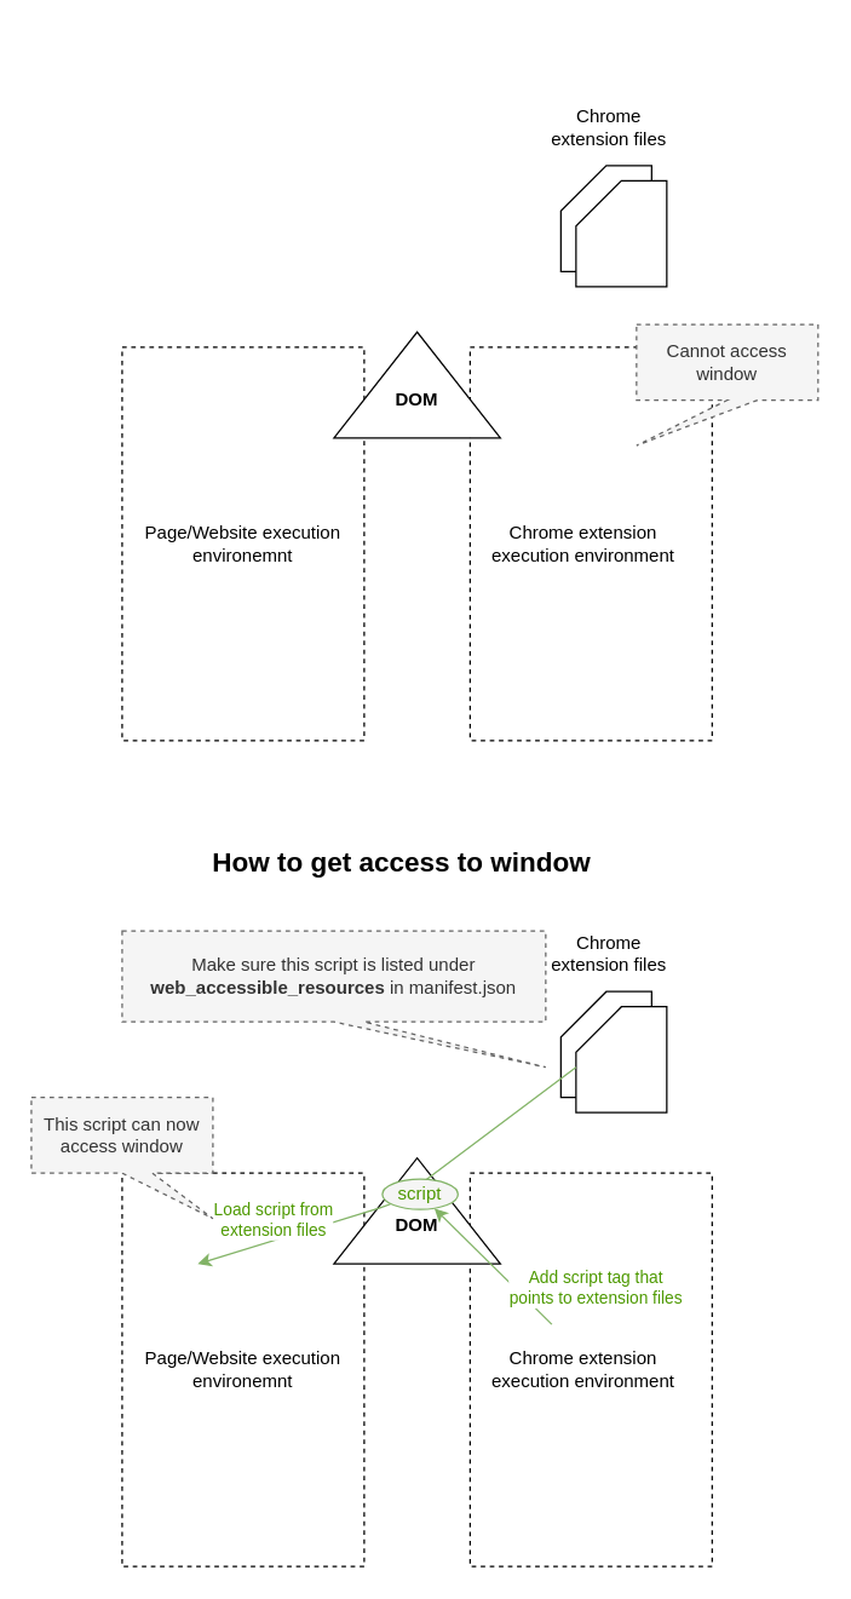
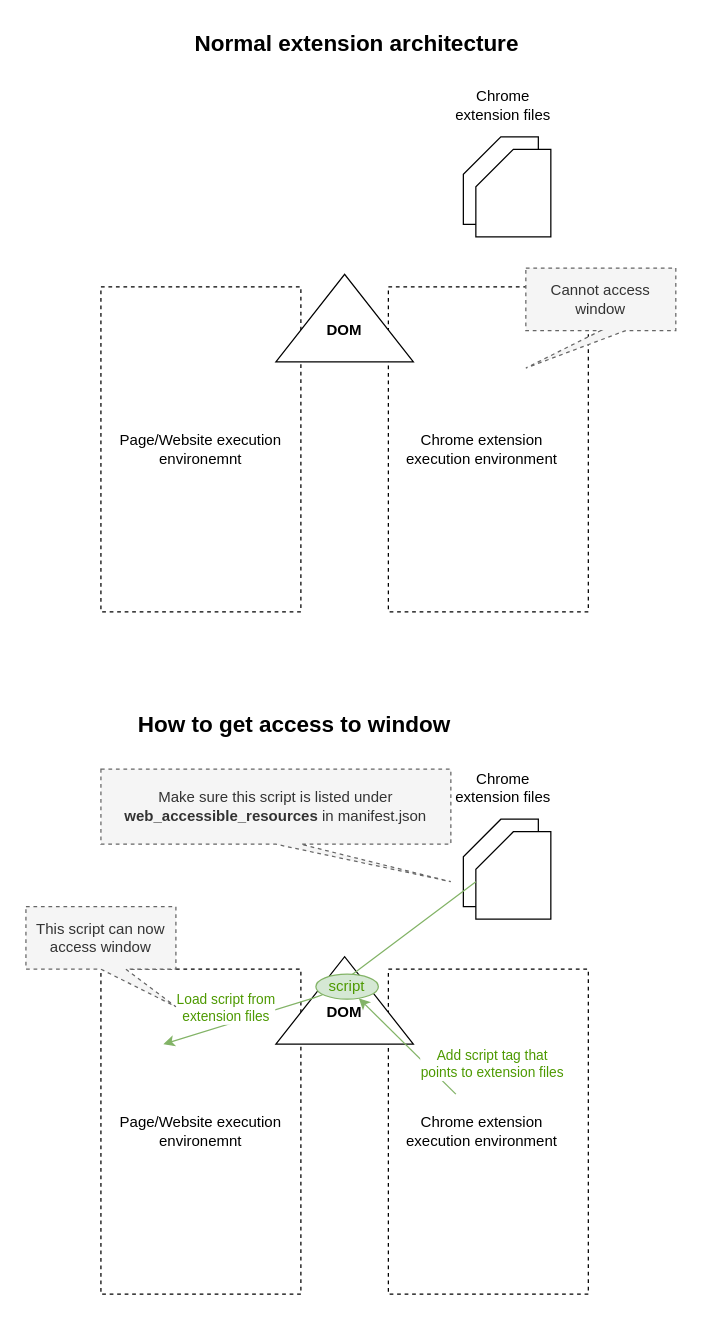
+ <mxCell id="31" value="&lt;h2&gt;Normal extension architecture&lt;/h2&gt;" style="text;html=1;align=center;verticalAlign=middle;whiteSpace=wrap;rounded=0;dashed=1;" parent="20" vertex="1"><mxGeometry x="40" width="330" height="30" as="geometry" /></mxCell>
- <mxCell id="19" value="&lt;h2&gt;How to get access to window&lt;/h2&gt;" style="text;html=1;align=center;verticalAlign=middle;whiteSpace=wrap;rounded=0;dashed=1;" parent="2" vertex="1"><mxGeometry x="105" width="280" height="30" as="geometry" /></mxCell>
+ <mxCell id="19" value="&lt;h2&gt;How to get access to window&lt;/h2&gt;" style="text;html=1;align=center;verticalAlign=middle;whiteSpace=wrap;rounded=0;dashed=1;" parent="2" vertex="1"><mxGeometry x="75" y="10" width="280" height="30" as="geometry" /></mxCell>
- <mxCell id="16" value="script" style="ellipse;whiteSpace=wrap;html=1;fillColor=#f5f5f5;strokeColor=#82b366;fontColor=#4D9900;" parent="2" vertex="1"><mxGeometry x="232" y="224" width="50" height="20" as="geometry" /></mxCell>
+ <mxCell id="16" value="script" style="ellipse;whiteSpace=wrap;html=1;fillColor=#d5e8d4;strokeColor=#82b366;fontColor=#4D9900;" parent="2" vertex="1"><mxGeometry x="232" y="224" width="50" height="20" as="geometry" /></mxCell>
